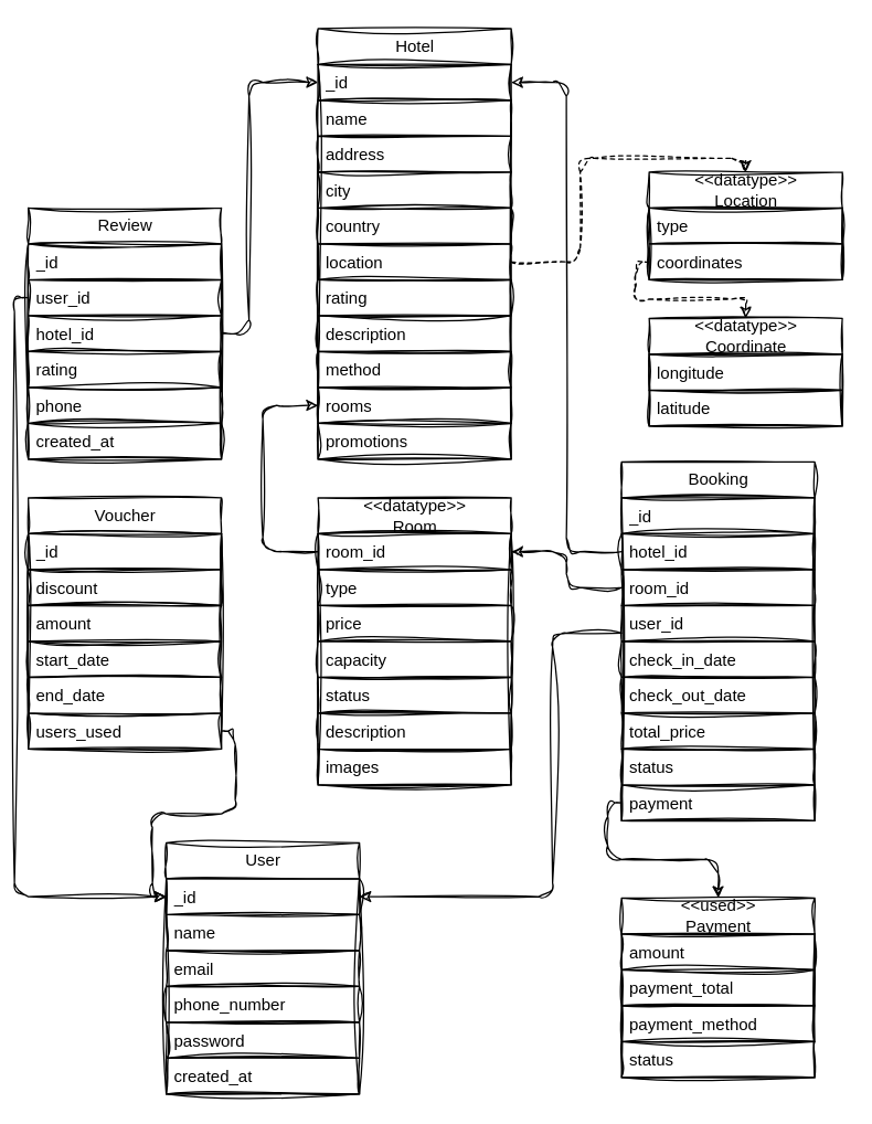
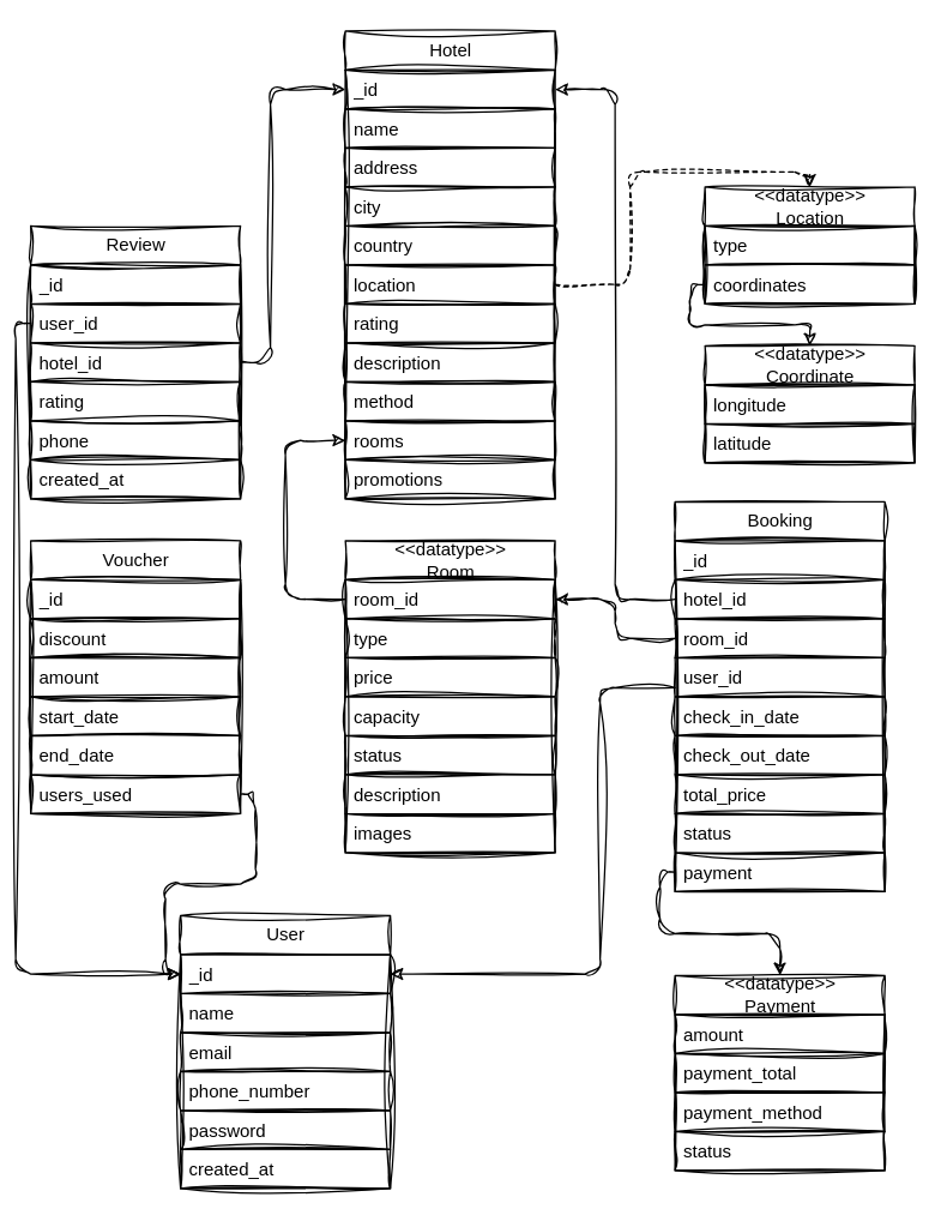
- <mxCell id="57" style="edgeStyle=orthogonalEdgeStyle;html=1;entryX=0.5;entryY=0;entryDx=0;entryDy=0;strokeColor=#000000;fontColor=#000000;sketch=1;curveFitting=1;jiggle=2;dashed=1;" edge="1" parent="1" source="53" target="54"><mxGeometry relative="1" as="geometry" /></mxCell>
+ <mxCell id="57" style="edgeStyle=orthogonalEdgeStyle;html=1;entryX=0.5;entryY=0;entryDx=0;entryDy=0;strokeColor=#000000;fontColor=#000000;sketch=1;curveFitting=1;jiggle=2;" edge="1" parent="1" source="53" target="54"><mxGeometry relative="1" as="geometry" /></mxCell>
- <mxCell id="32" value="&amp;lt;&amp;lt;used&amp;gt;&amp;gt;&lt;br&gt;Payment" style="swimlane;fontStyle=0;childLayout=stackLayout;horizontal=1;startSize=26;fillColor=none;horizontalStack=0;resizeParent=1;resizeParentMax=0;resizeLast=0;collapsible=1;marginBottom=0;html=1;strokeColor=#000000;fontColor=#000000;sketch=1;curveFitting=1;jiggle=2;" vertex="1" parent="1"><mxGeometry x="450" y="650" width="140" height="130" as="geometry" /></mxCell>
+ <mxCell id="32" value="&amp;lt;&amp;lt;datatype&amp;gt;&amp;gt;&lt;br&gt;Payment" style="swimlane;fontStyle=0;childLayout=stackLayout;horizontal=1;startSize=26;fillColor=none;horizontalStack=0;resizeParent=1;resizeParentMax=0;resizeLast=0;collapsible=1;marginBottom=0;html=1;strokeColor=#000000;fontColor=#000000;sketch=1;curveFitting=1;jiggle=2;" vertex="1" parent="1"><mxGeometry x="450" y="650" width="140" height="130" as="geometry" /></mxCell>
